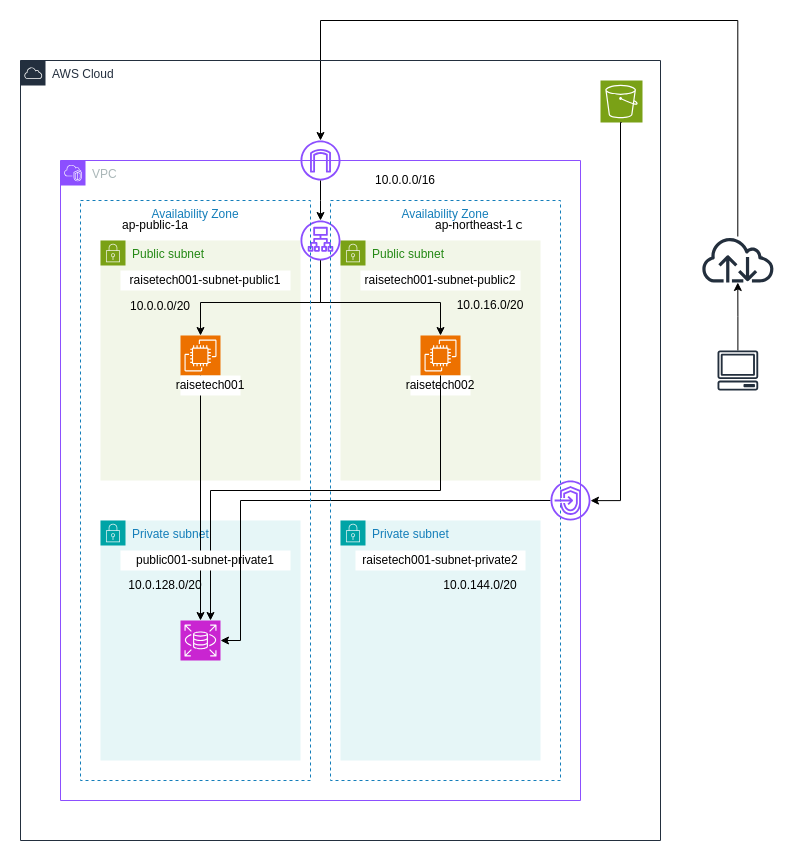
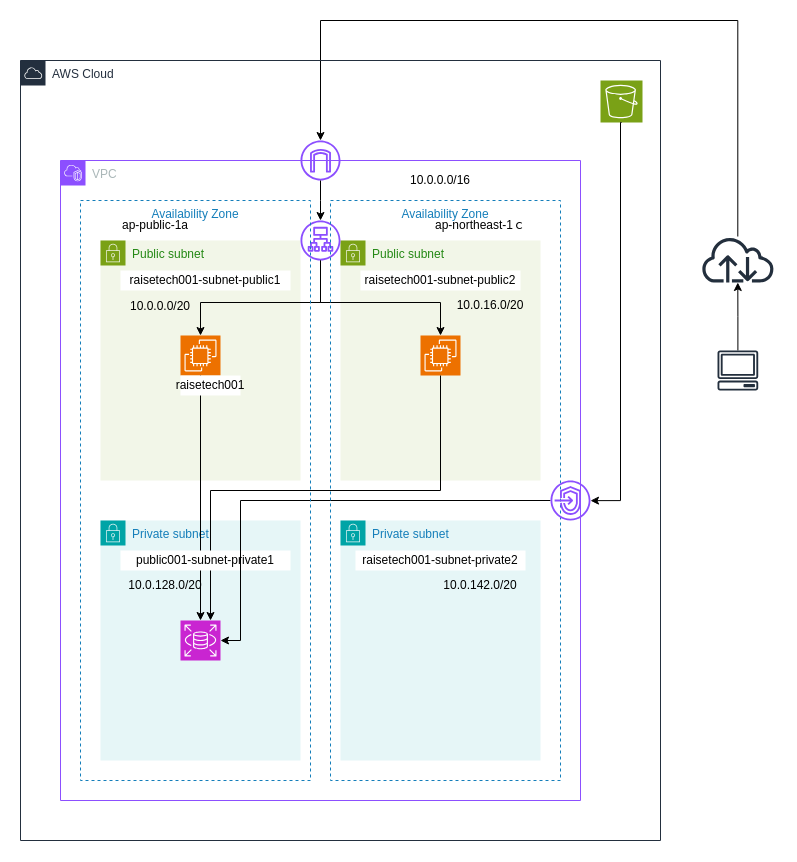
- <mxCell id="30" value="10.0.0.0/16" style="text;strokeColor=none;align=center;fillColor=none;html=1;verticalAlign=middle;whiteSpace=wrap;rounded=0;" parent="7" vertex="1"><mxGeometry x="350" y="107.5" width="70" height="25" as="geometry" /></mxCell>
+ <mxCell id="30" value="10.0.0.0/16" style="text;strokeColor=none;align=center;fillColor=none;html=1;verticalAlign=middle;whiteSpace=wrap;rounded=0;" parent="7" vertex="1"><mxGeometry x="385" y="107.5" width="70" height="25" as="geometry" /></mxCell>
- <mxCell id="10" value="raisetech002" style="text;strokeColor=none;align=center;fillColor=default;html=1;verticalAlign=middle;whiteSpace=wrap;rounded=0;" parent="8" vertex="1"><mxGeometry x="70" y="135" width="60" height="20" as="geometry" /></mxCell>
- <mxCell id="29" value="10.0.144.0/20" style="text;strokeColor=none;align=center;fillColor=none;html=1;verticalAlign=middle;whiteSpace=wrap;rounded=0;" parent="7" vertex="1"><mxGeometry x="415" y="510" width="90" height="30" as="geometry" /></mxCell>
+ <mxCell id="29" value="10.0.142.0/20" style="text;strokeColor=none;align=center;fillColor=none;html=1;verticalAlign=middle;whiteSpace=wrap;rounded=0;" parent="7" vertex="1"><mxGeometry x="415" y="510" width="90" height="30" as="geometry" /></mxCell>
